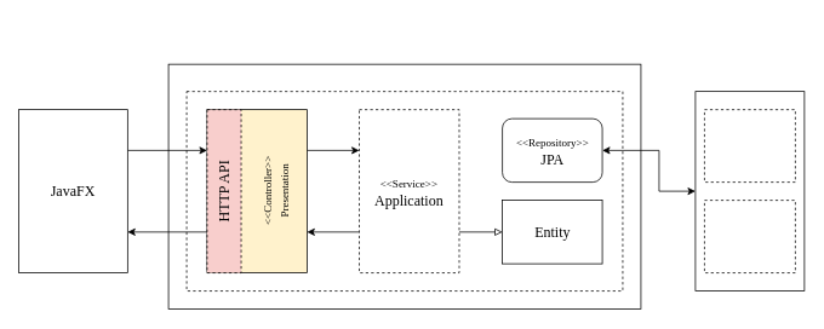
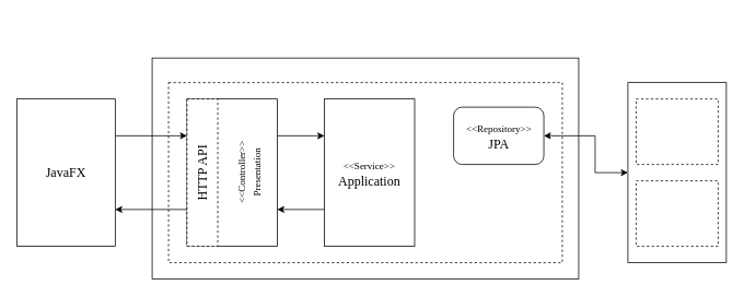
- <mxCell id="21" value="&lt;font data-font-src=&quot;https://fonts.googleapis.com/css?family=Noto+Sans+KR&quot; style=&quot;font-size: 16px&quot;&gt;HTTP API&lt;br style=&quot;font-size: 16px&quot;&gt;&lt;/font&gt;" style="rounded=0;whiteSpace=wrap;html=1;fontFamily=Noto Sans KR;fontSource=https%3A%2F%2Ffonts.googleapis.com%2Fcss%3Ffamily%3DNoto%2BSans%2BKR;fontSize=16;verticalAlign=middle;horizontal=0;dashed=1;fillColor=#f8cecc;" parent="1" vertex="1"><mxGeometry x="227.5" y="120" width="37.5" height="180" as="geometry" /></mxCell>
+ <mxCell id="21" value="&lt;font data-font-src=&quot;https://fonts.googleapis.com/css?family=Noto+Sans+KR&quot; style=&quot;font-size: 16px&quot;&gt;HTTP API&lt;br style=&quot;font-size: 16px&quot;&gt;&lt;/font&gt;" style="rounded=0;whiteSpace=wrap;html=1;fontFamily=Noto Sans KR;fontSource=https%3A%2F%2Ffonts.googleapis.com%2Fcss%3Ffamily%3DNoto%2BSans%2BKR;fontSize=16;verticalAlign=middle;horizontal=0;dashed=1;" parent="1" vertex="1"><mxGeometry x="227.5" y="120" width="37.5" height="180" as="geometry" /></mxCell>
- <mxCell id="16" value="&lt;font data-font-src=&quot;https://fonts.googleapis.com/css?family=Noto+Sans+KR&quot; style=&quot;font-size: 12px&quot;&gt;&lt;br&gt;&lt;br&gt;&amp;lt;&amp;lt;Controller&amp;gt;&amp;gt;&lt;br&gt;Presentation&lt;br style=&quot;font-size: 16px&quot;&gt;&lt;/font&gt;" style="rounded=0;whiteSpace=wrap;html=1;fontFamily=Noto Sans KR;fontSource=https%3A%2F%2Ffonts.googleapis.com%2Fcss%3Ffamily%3DNoto%2BSans%2BKR;fontSize=16;verticalAlign=middle;horizontal=0;fillColor=#fff2cc;" parent="1" vertex="1"><mxGeometry x="227.5" y="120" width="110" height="180" as="geometry" /></mxCell>
+ <mxCell id="16" value="&lt;font data-font-src=&quot;https://fonts.googleapis.com/css?family=Noto+Sans+KR&quot; style=&quot;font-size: 12px&quot;&gt;&lt;br&gt;&lt;br&gt;&amp;lt;&amp;lt;Controller&amp;gt;&amp;gt;&lt;br&gt;Presentation&lt;br style=&quot;font-size: 16px&quot;&gt;&lt;/font&gt;" style="rounded=0;whiteSpace=wrap;html=1;fontFamily=Noto Sans KR;fontSource=https%3A%2F%2Ffonts.googleapis.com%2Fcss%3Ffamily%3DNoto%2BSans%2BKR;fontSize=16;verticalAlign=middle;horizontal=0;" parent="1" vertex="1"><mxGeometry x="227.5" y="120" width="110" height="180" as="geometry" /></mxCell>
- <mxCell id="13" value="&lt;font data-font-src=&quot;https://fonts.googleapis.com/css?family=Noto+Sans+KR&quot;&gt;&lt;font style=&quot;font-size: 12px&quot;&gt;&amp;lt;&amp;lt;Service&amp;gt;&amp;gt;&lt;/font&gt;&lt;br&gt;Application&lt;br style=&quot;font-size: 16px&quot;&gt;&lt;/font&gt;" style="rounded=0;whiteSpace=wrap;html=1;fontFamily=Noto Sans KR;fontSource=https%3A%2F%2Ffonts.googleapis.com%2Fcss%3Ffamily%3DNoto%2BSans%2BKR;fontSize=16;verticalAlign=middle;horizontal=1;dashed=1;" parent="1" vertex="1"><mxGeometry x="395" y="120" width="110" height="180" as="geometry" /></mxCell>
+ <mxCell id="13" value="&lt;font data-font-src=&quot;https://fonts.googleapis.com/css?family=Noto+Sans+KR&quot;&gt;&lt;font style=&quot;font-size: 12px&quot;&gt;&amp;lt;&amp;lt;Service&amp;gt;&amp;gt;&lt;/font&gt;&lt;br&gt;Application&lt;br style=&quot;font-size: 16px&quot;&gt;&lt;/font&gt;" style="rounded=0;whiteSpace=wrap;html=1;fontFamily=Noto Sans KR;fontSource=https%3A%2F%2Ffonts.googleapis.com%2Fcss%3Ffamily%3DNoto%2BSans%2BKR;fontSize=16;verticalAlign=middle;horizontal=1;" parent="1" vertex="1"><mxGeometry x="395" y="120" width="110" height="180" as="geometry" /></mxCell>
- <mxCell id="12" style="edgeStyle=orthogonalEdgeStyle;rounded=0;orthogonalLoop=1;jettySize=auto;html=1;exitX=1;exitY=0.75;exitDx=0;exitDy=0;entryX=0;entryY=0.5;entryDx=0;entryDy=0;fontFamily=Noto Sans KR;fontSource=https%3A%2F%2Ffonts.googleapis.com%2Fcss%3Ffamily%3DNoto%2BSans%2BKR;fontSize=14;startArrow=none;startFill=0;endArrow=block;endFill=0;" parent="1" source="13" target="17" edge="1"><mxGeometry relative="1" as="geometry" /></mxCell>
- <mxCell id="17" value="&lt;font data-font-src=&quot;https://fonts.googleapis.com/css?family=Noto+Sans+KR&quot; style=&quot;font-size: 16px&quot;&gt;Entity&lt;br style=&quot;font-size: 16px&quot;&gt;&lt;/font&gt;" style="rounded=0;whiteSpace=wrap;html=1;fontFamily=Noto Sans KR;fontSource=https%3A%2F%2Ffonts.googleapis.com%2Fcss%3Ffamily%3DNoto%2BSans%2BKR;fontSize=16;verticalAlign=middle;horizontal=1;" parent="1" vertex="1"><mxGeometry x="552.5" y="220" width="110" height="70" as="geometry" /></mxCell>
